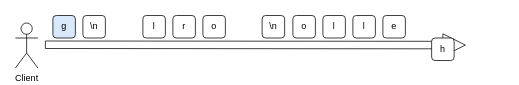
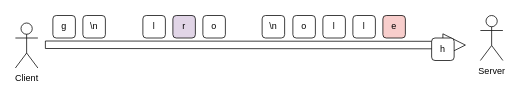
- <mxCell id="15" value="g" style="rounded=1;whiteSpace=wrap;html=1;fillColor=#dae8fc;" parent="1" vertex="1"><mxGeometry x="70" y="20" width="30" height="30" as="geometry" /></mxCell>
+ <mxCell id="15" value="g" style="rounded=1;whiteSpace=wrap;html=1;" parent="1" vertex="1"><mxGeometry x="70" y="20" width="30" height="30" as="geometry" /></mxCell>
- <mxCell id="12" value="r" style="rounded=1;whiteSpace=wrap;html=1;" parent="1" vertex="1"><mxGeometry x="230" y="20" width="30" height="30" as="geometry" /></mxCell>
+ <mxCell id="12" value="r" style="rounded=1;whiteSpace=wrap;html=1;fillColor=#e1d5e7;" parent="1" vertex="1"><mxGeometry x="230" y="20" width="30" height="30" as="geometry" /></mxCell>
- <mxCell id="6" value="e" style="rounded=1;whiteSpace=wrap;html=1;" parent="1" vertex="1"><mxGeometry x="510" y="20" width="30" height="30" as="geometry" /></mxCell>
+ <mxCell id="6" value="e" style="rounded=1;whiteSpace=wrap;html=1;fillColor=#f8cecc;" parent="1" vertex="1"><mxGeometry x="510" y="20" width="30" height="30" as="geometry" /></mxCell>
+ <mxCell id="4" value="Server" style="shape=umlActor;verticalLabelPosition=bottom;verticalAlign=top;html=1;outlineConnect=0;" parent="1" vertex="1"><mxGeometry x="640" y="20" width="30" height="60" as="geometry" /></mxCell>
